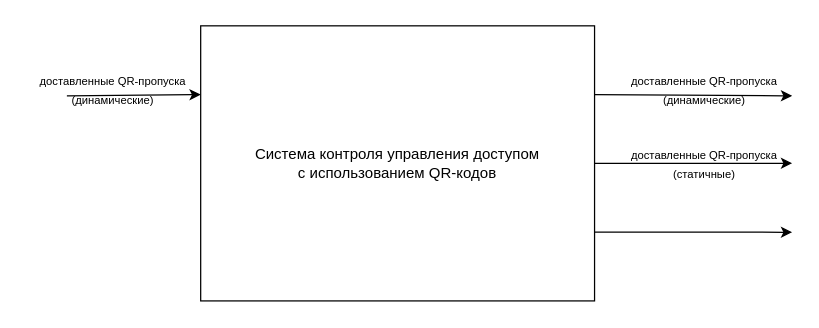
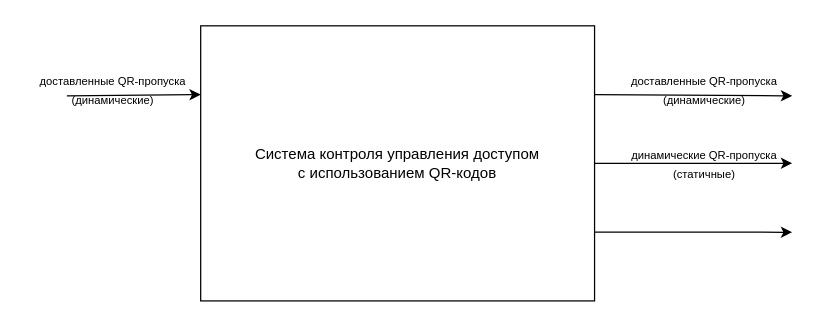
- <mxCell id="6" value="&lt;font style=&quot;font-size: 9px&quot;&gt;доставленные QR-пропуска&lt;br&gt;(статичные)&lt;/font&gt;" style="text;html=1;strokeColor=none;fillColor=none;align=center;verticalAlign=middle;whiteSpace=wrap;rounded=0;" vertex="1" parent="1"><mxGeometry x="493" y="115" width="140" height="30" as="geometry" /></mxCell>
+ <mxCell id="6" value="&lt;font style=&quot;font-size: 9px&quot;&gt;динамические QR-пропуска&lt;br&gt;(статичные)&lt;/font&gt;" style="text;html=1;strokeColor=none;fillColor=none;align=center;verticalAlign=middle;whiteSpace=wrap;rounded=0;" vertex="1" parent="1"><mxGeometry x="493" y="115" width="140" height="30" as="geometry" /></mxCell>
